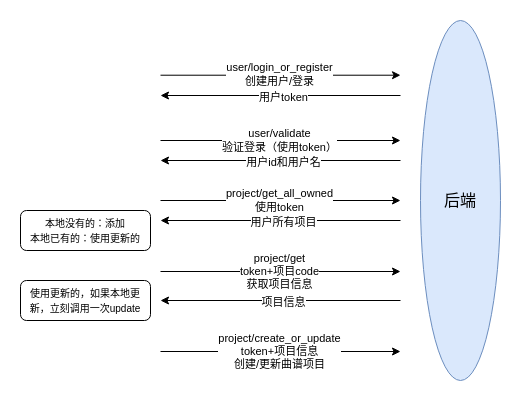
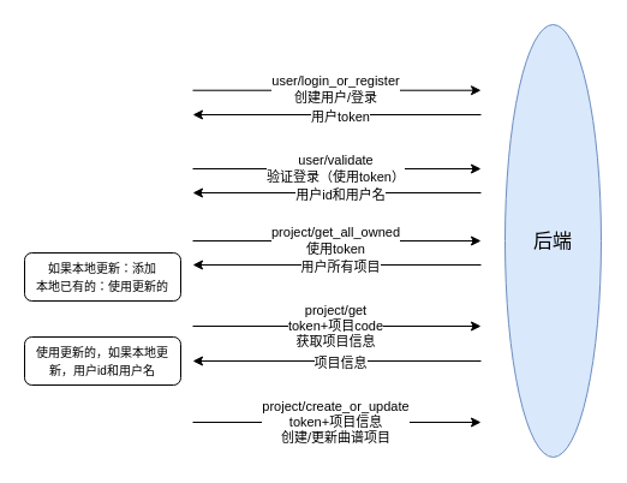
- <mxCell id="15" value="&lt;font style=&quot;font-size: 10px;&quot;&gt;本地没有的：添加&lt;br&gt;本地已有的：使用更新的&lt;/font&gt;" style="rounded=1;whiteSpace=wrap;html=1;" parent="1" vertex="1"><mxGeometry x="20" y="210" width="130" height="40" as="geometry" /></mxCell>
+ <mxCell id="15" value="&lt;font style=&quot;font-size: 10px;&quot;&gt;如果本地更新：添加&lt;br&gt;本地已有的：使用更新的&lt;/font&gt;" style="rounded=1;whiteSpace=wrap;html=1;" parent="1" vertex="1"><mxGeometry x="20" y="210" width="130" height="40" as="geometry" /></mxCell>
- <mxCell id="22" value="&lt;font style=&quot;font-size: 10px;&quot;&gt;使用更新的，如果本地更新，立刻调用一次update&lt;/font&gt;" style="rounded=1;whiteSpace=wrap;html=1;" vertex="1" parent="1"><mxGeometry x="20" y="280" width="130" height="40" as="geometry" /></mxCell>
+ <mxCell id="22" value="&lt;font style=&quot;font-size: 10px;&quot;&gt;使用更新的，如果本地更新，用户id和用户名&lt;/font&gt;" style="rounded=1;whiteSpace=wrap;html=1;" vertex="1" parent="1"><mxGeometry x="20" y="280" width="130" height="40" as="geometry" /></mxCell>
